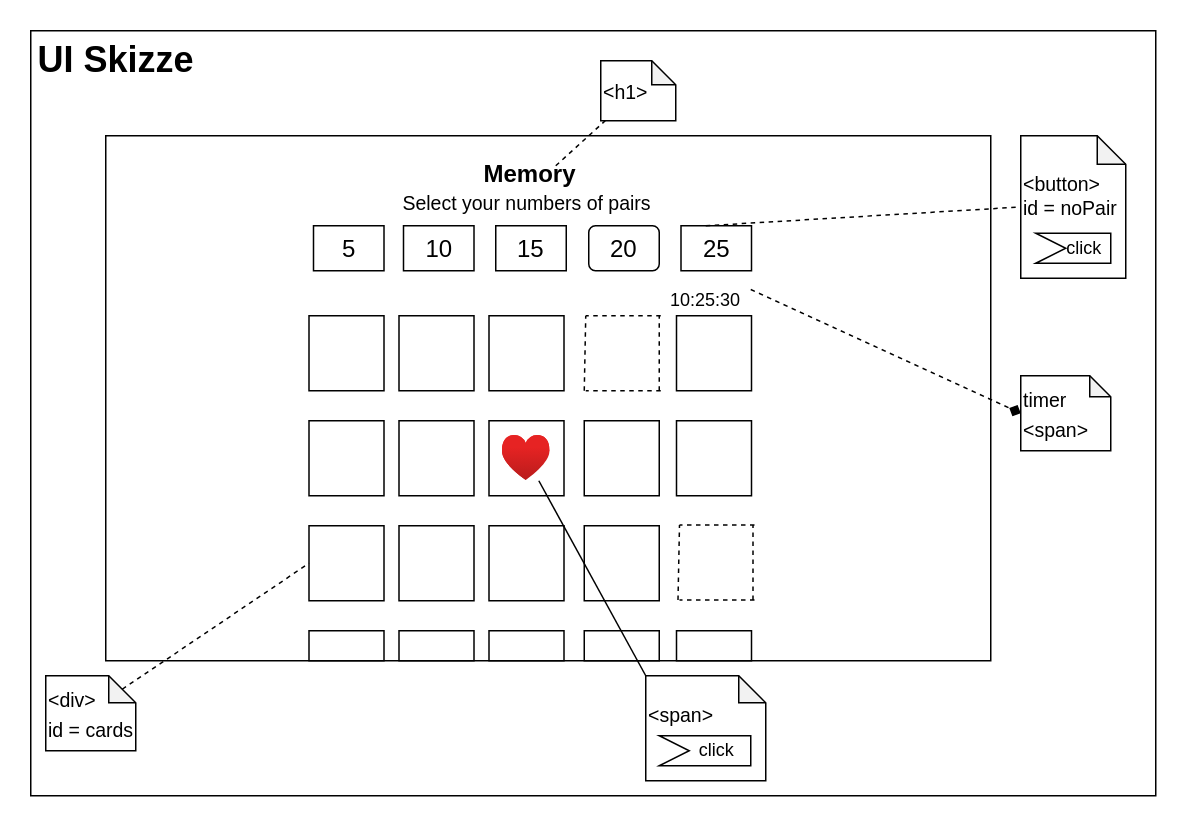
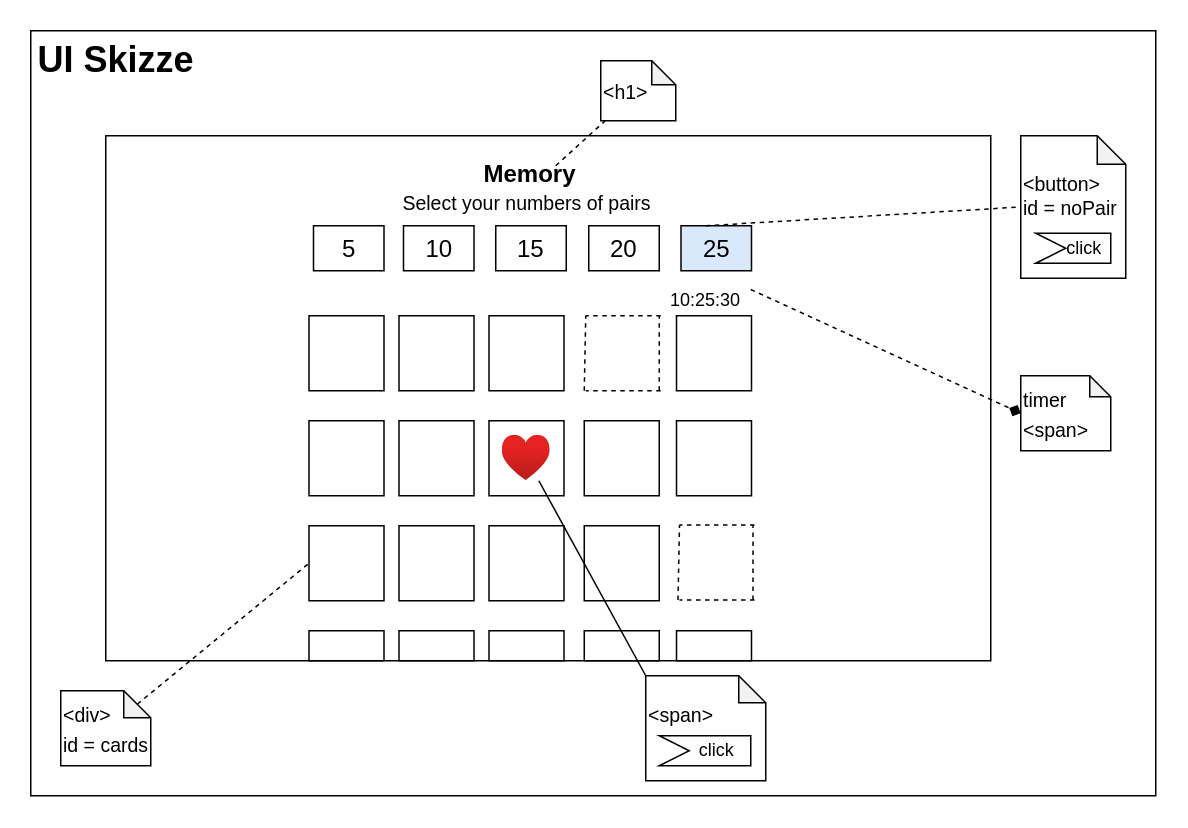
- <mxCell id="27" value="20" style="whiteSpace=wrap;html=1;fontSize=16;rounded=1;" parent="1" vertex="1"><mxGeometry x="392" y="150" width="47" height="30" as="geometry" /></mxCell>
+ <mxCell id="27" value="20" style="rounded=0;whiteSpace=wrap;html=1;fontSize=16;" parent="1" vertex="1"><mxGeometry x="392" y="150" width="47" height="30" as="geometry" /></mxCell>
- <mxCell id="28" value="25" style="rounded=0;whiteSpace=wrap;html=1;fontSize=16;" parent="1" vertex="1"><mxGeometry x="453.5" y="150" width="47" height="30" as="geometry" /></mxCell>
+ <mxCell id="28" value="25" style="rounded=0;whiteSpace=wrap;html=1;fontSize=16;fillColor=#dae8fc;" parent="1" vertex="1"><mxGeometry x="453.5" y="150" width="47" height="30" as="geometry" /></mxCell>
- <mxCell id="36" value="&lt;font style=&quot;font-size: 13px&quot;&gt;&amp;lt;div&amp;gt;&lt;br&gt;id = cards&lt;br&gt;&lt;/font&gt;" style="shape=note;whiteSpace=wrap;html=1;backgroundOutline=1;darkOpacity=0.05;fontSize=16;size=18;align=left;" parent="1" vertex="1"><mxGeometry x="30" y="450" width="60" height="50" as="geometry" /></mxCell>
+ <mxCell id="36" value="&lt;font style=&quot;font-size: 13px&quot;&gt;&amp;lt;div&amp;gt;&lt;br&gt;id = cards&lt;br&gt;&lt;/font&gt;" style="shape=note;whiteSpace=wrap;html=1;backgroundOutline=1;darkOpacity=0.05;fontSize=16;size=18;align=left;" parent="1" vertex="1"><mxGeometry x="40" y="460" width="60" height="50" as="geometry" /></mxCell>
